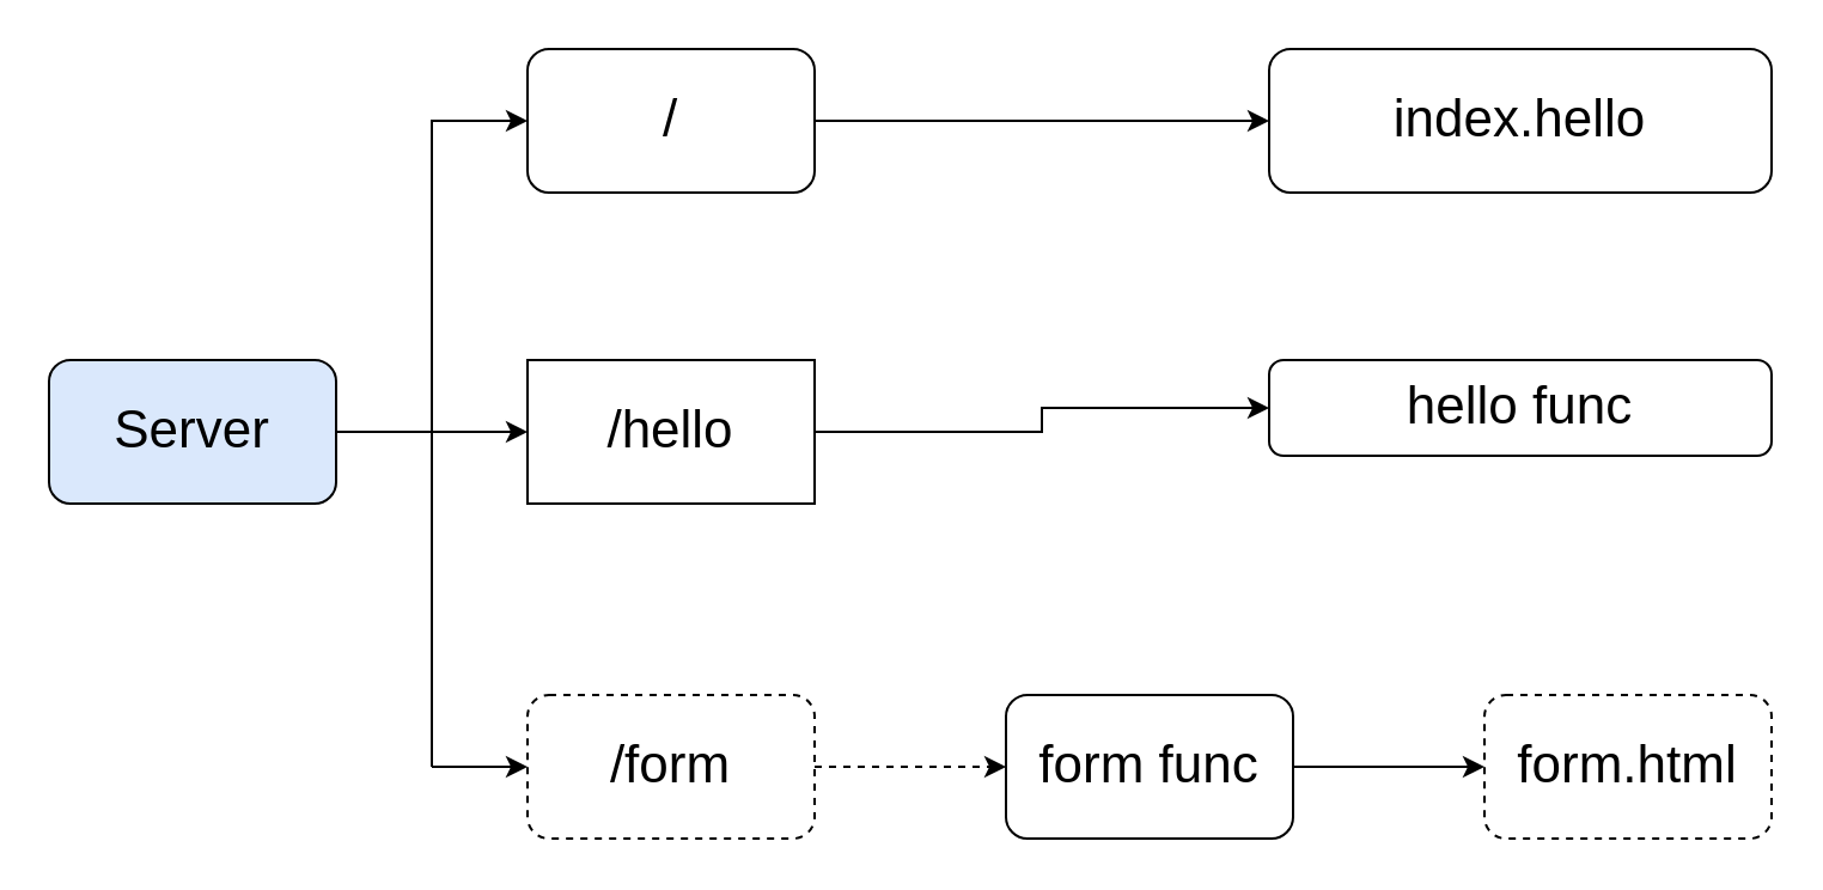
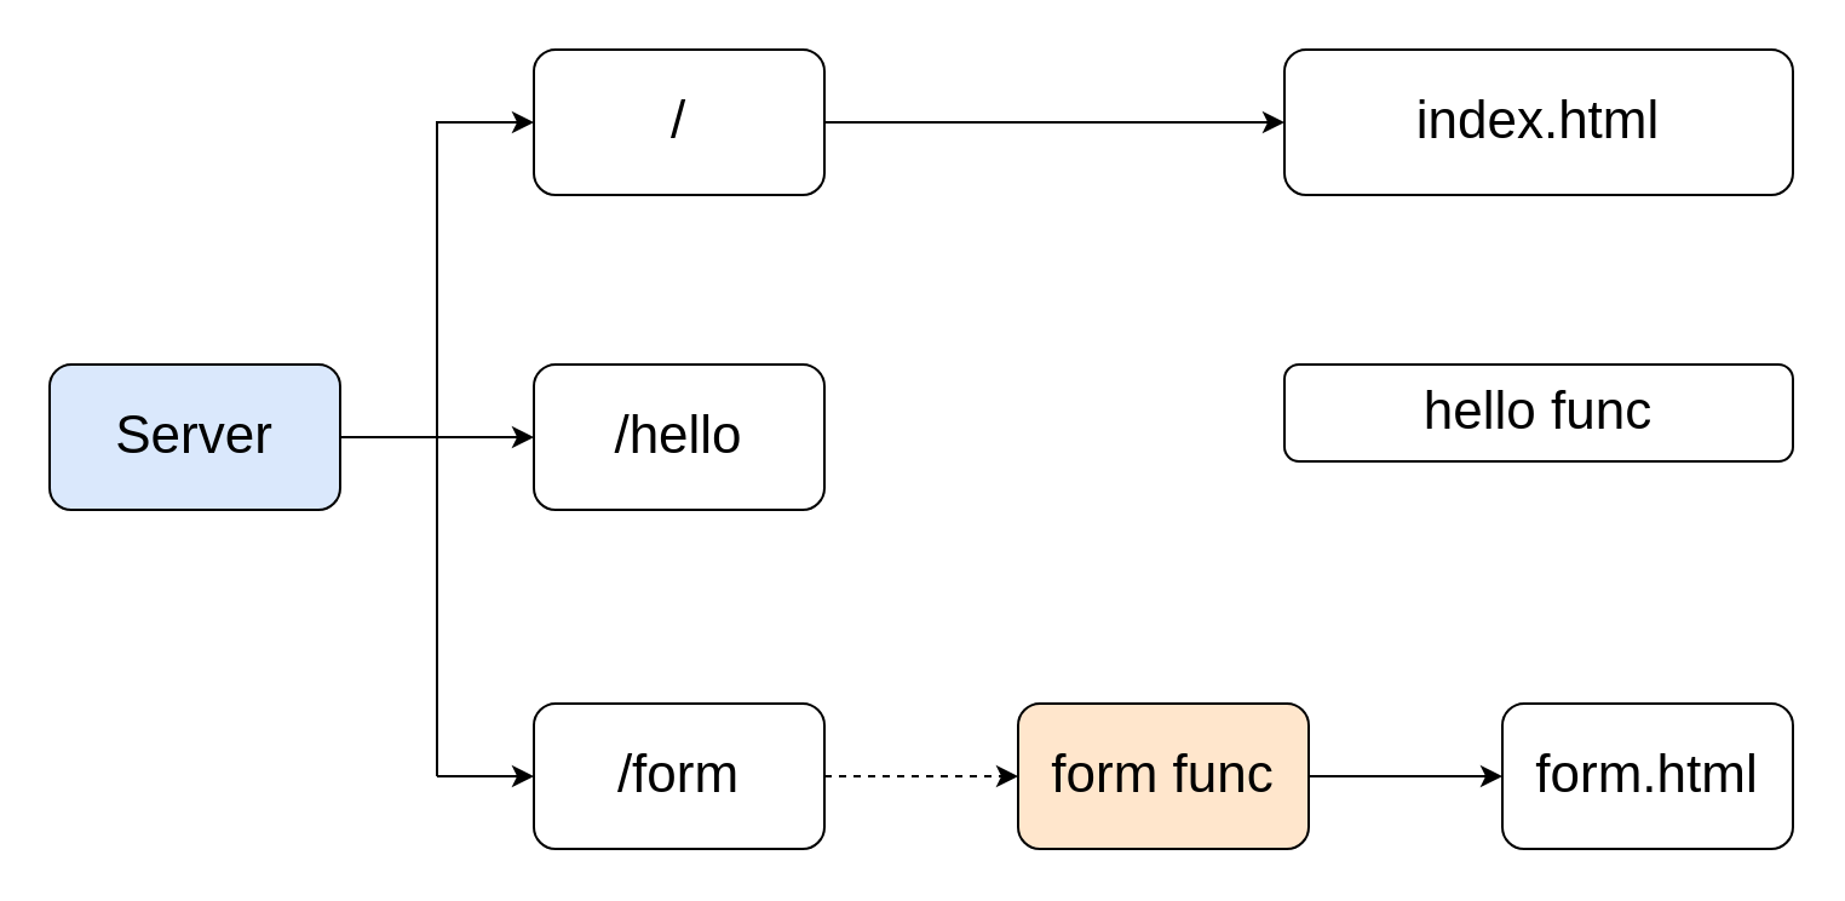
- <mxCell id="10" value="&lt;font style=&quot;font-size: 22px;&quot;&gt;index.hello&lt;/font&gt;" style="rounded=1;whiteSpace=wrap;html=1;" vertex="1" parent="1"><mxGeometry x="530" y="20" width="210" height="60" as="geometry" /></mxCell>
+ <mxCell id="10" value="&lt;font style=&quot;font-size: 22px;&quot;&gt;index.html&lt;/font&gt;" style="rounded=1;whiteSpace=wrap;html=1;" vertex="1" parent="1"><mxGeometry x="530" y="20" width="210" height="60" as="geometry" /></mxCell>
- <mxCell id="4" style="edgeStyle=orthogonalEdgeStyle;rounded=0;orthogonalLoop=1;jettySize=auto;html=1;exitX=1;exitY=0.5;exitDx=0;exitDy=0;entryX=0;entryY=0.5;entryDx=0;entryDy=0;" edge="1" parent="1" source="5" target="11"><mxGeometry relative="1" as="geometry" /></mxCell>
- <mxCell id="5" value="&lt;font style=&quot;font-size: 22px;&quot;&gt;/hello&lt;/font&gt;" style="whiteSpace=wrap;html=1;rounded=0;" vertex="1" parent="1"><mxGeometry x="220" y="150" width="120" height="60" as="geometry" /></mxCell>
+ <mxCell id="5" value="&lt;font style=&quot;font-size: 22px;&quot;&gt;/hello&lt;/font&gt;" style="rounded=1;whiteSpace=wrap;html=1;" vertex="1" parent="1"><mxGeometry x="220" y="150" width="120" height="60" as="geometry" /></mxCell>
- <mxCell id="9" value="&lt;font style=&quot;font-size: 22px;&quot;&gt;/form&lt;/font&gt;" style="rounded=1;whiteSpace=wrap;html=1;dashed=1;" vertex="1" parent="1"><mxGeometry x="220" y="290" width="120" height="60" as="geometry" /></mxCell>
+ <mxCell id="9" value="&lt;font style=&quot;font-size: 22px;&quot;&gt;/form&lt;/font&gt;" style="rounded=1;whiteSpace=wrap;html=1;" vertex="1" parent="1"><mxGeometry x="220" y="290" width="120" height="60" as="geometry" /></mxCell>
- <mxCell id="13" value="&lt;font style=&quot;font-size: 22px;&quot;&gt;form func&lt;/font&gt;" style="rounded=1;whiteSpace=wrap;html=1;" vertex="1" parent="1"><mxGeometry x="420" y="290" width="120" height="60" as="geometry" /></mxCell>
+ <mxCell id="13" value="&lt;font style=&quot;font-size: 22px;&quot;&gt;form func&lt;/font&gt;" style="rounded=1;whiteSpace=wrap;html=1;fillColor=#ffe6cc;" vertex="1" parent="1"><mxGeometry x="420" y="290" width="120" height="60" as="geometry" /></mxCell>
- <mxCell id="14" value="&lt;font style=&quot;font-size: 22px;&quot;&gt;form.html&lt;/font&gt;" style="rounded=1;whiteSpace=wrap;html=1;dashed=1;" vertex="1" parent="1"><mxGeometry x="620" y="290" width="120" height="60" as="geometry" /></mxCell>
+ <mxCell id="14" value="&lt;font style=&quot;font-size: 22px;&quot;&gt;form.html&lt;/font&gt;" style="rounded=1;whiteSpace=wrap;html=1;" vertex="1" parent="1"><mxGeometry x="620" y="290" width="120" height="60" as="geometry" /></mxCell>
